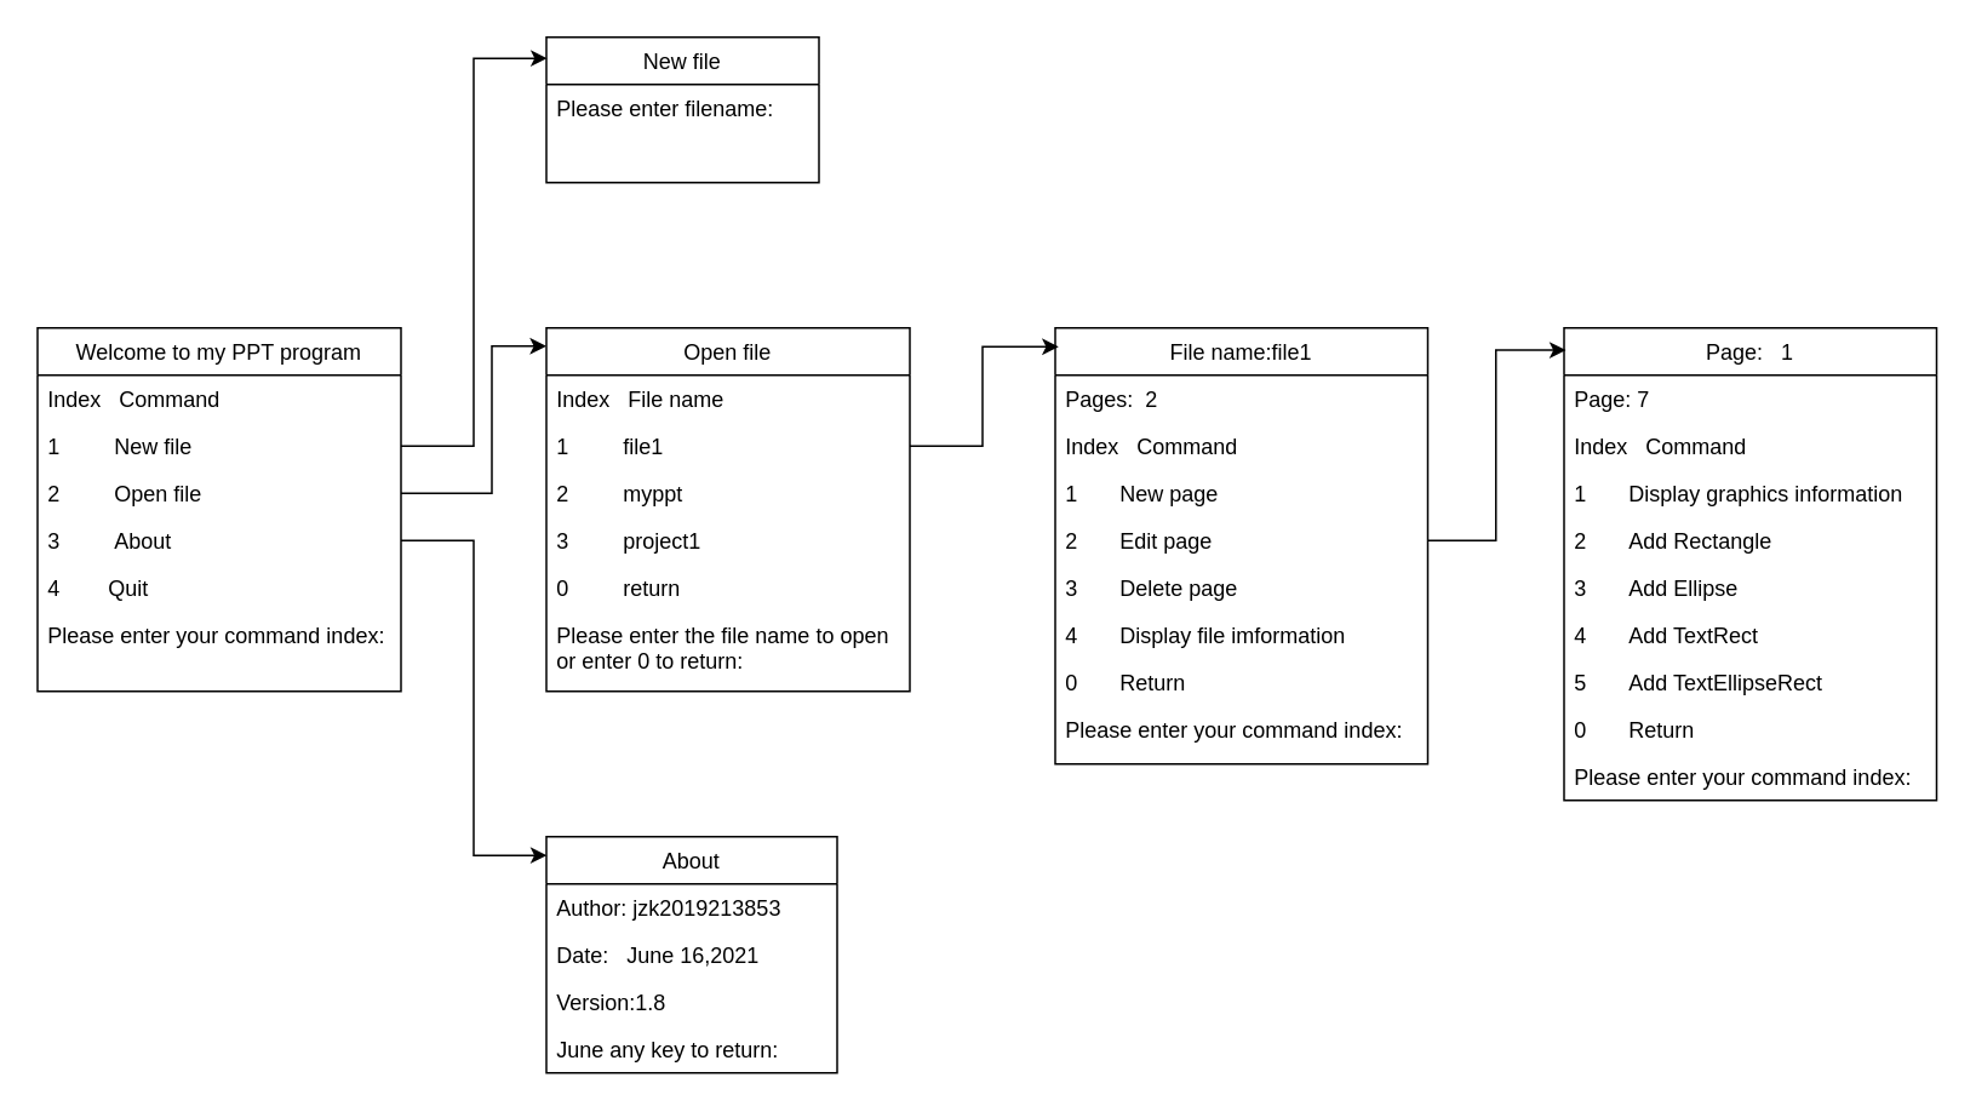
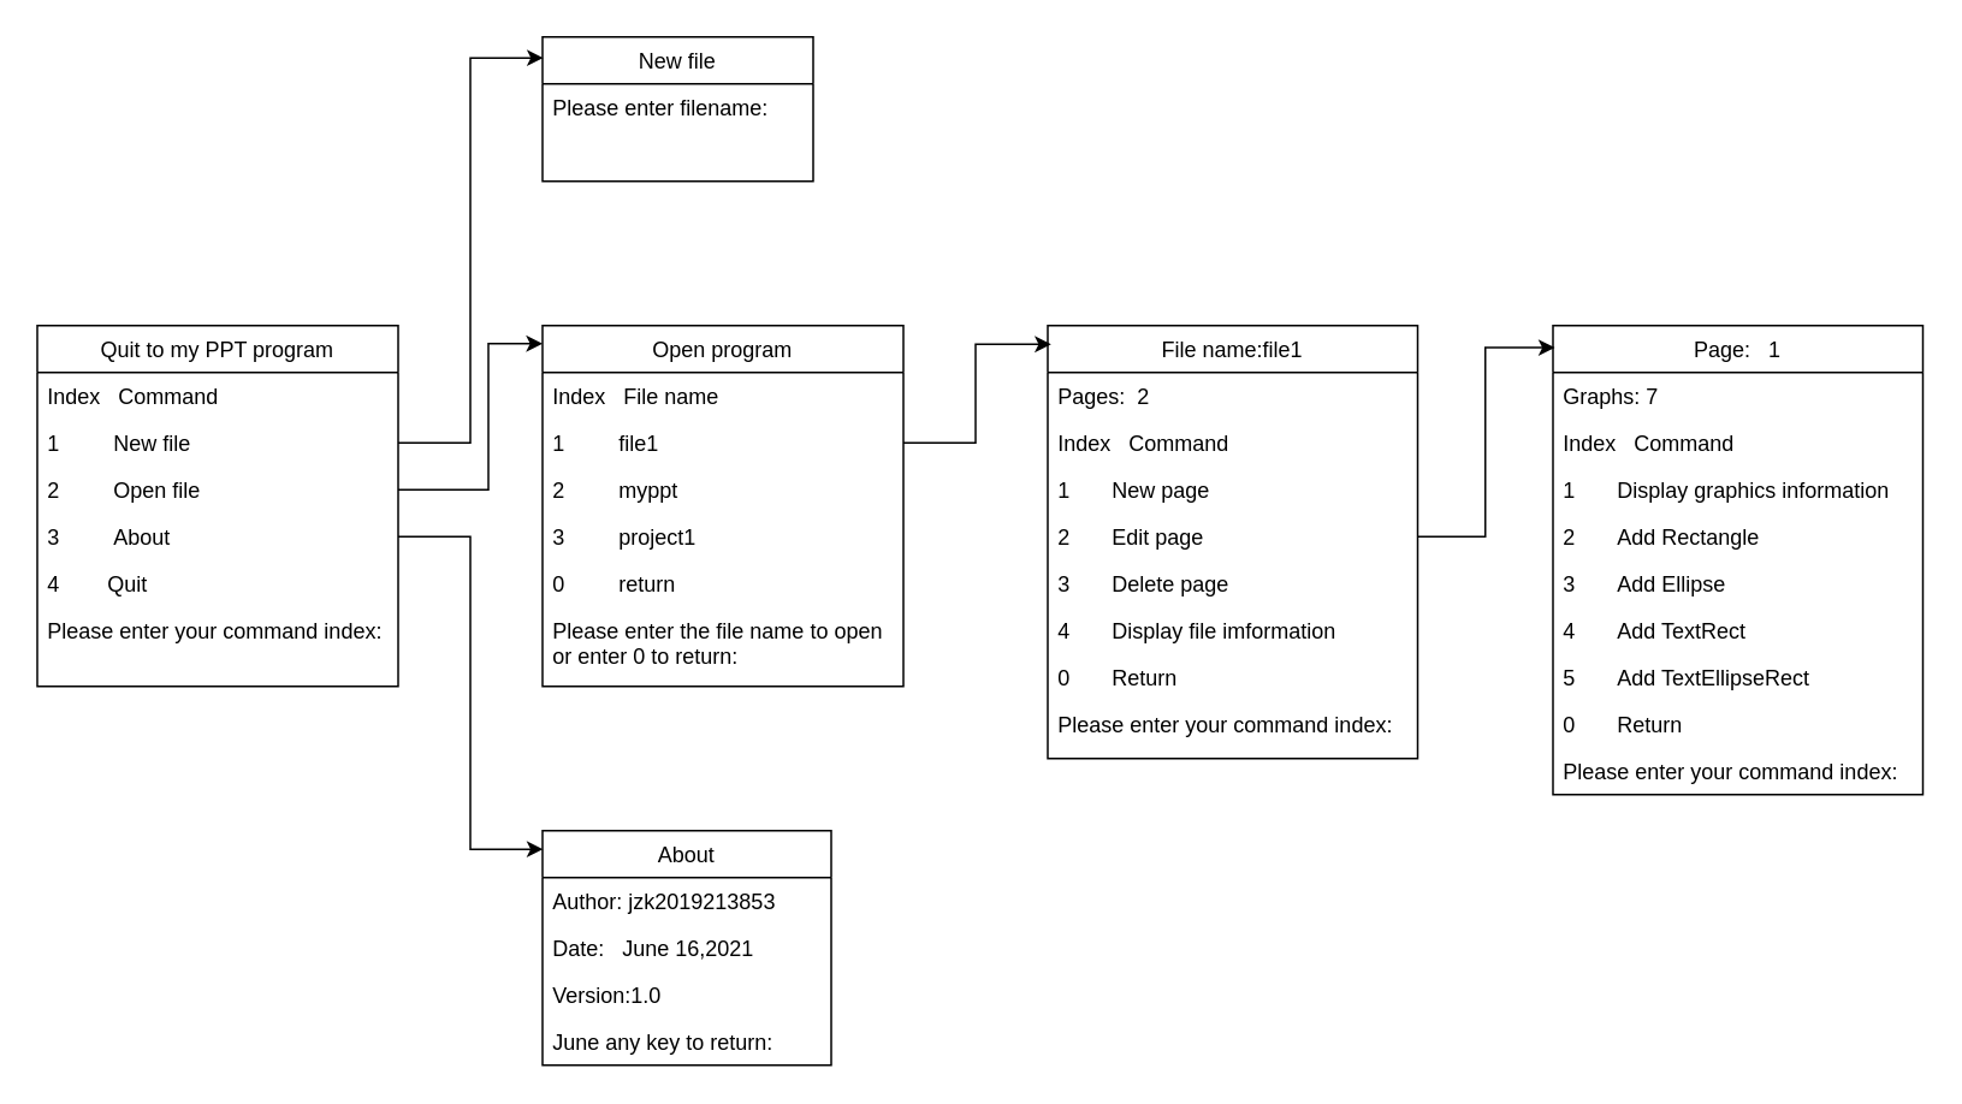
- <mxCell id="2" value="Welcome to my PPT program" style="swimlane;fontStyle=0;align=center;verticalAlign=top;childLayout=stackLayout;horizontal=1;startSize=26;horizontalStack=0;resizeParent=1;resizeLast=0;collapsible=1;marginBottom=0;rounded=0;shadow=0;strokeWidth=1;" parent="1" vertex="1"><mxGeometry x="20" y="180" width="200" height="200" as="geometry"><mxRectangle x="200" y="240" width="170" height="26" as="alternateBounds" /></mxGeometry></mxCell>
+ <mxCell id="2" value="Quit to my PPT program" style="swimlane;fontStyle=0;align=center;verticalAlign=top;childLayout=stackLayout;horizontal=1;startSize=26;horizontalStack=0;resizeParent=1;resizeLast=0;collapsible=1;marginBottom=0;rounded=0;shadow=0;strokeWidth=1;" parent="1" vertex="1"><mxGeometry x="20" y="180" width="200" height="200" as="geometry"><mxRectangle x="200" y="240" width="170" height="26" as="alternateBounds" /></mxGeometry></mxCell>
- <mxCell id="9" value="Open file" style="swimlane;fontStyle=0;align=center;verticalAlign=top;childLayout=stackLayout;horizontal=1;startSize=26;horizontalStack=0;resizeParent=1;resizeLast=0;collapsible=1;marginBottom=0;rounded=0;shadow=0;strokeWidth=1;" parent="1" vertex="1"><mxGeometry x="300" y="180" width="200" height="200" as="geometry"><mxRectangle x="600" y="110" width="170" height="26" as="alternateBounds" /></mxGeometry></mxCell>
+ <mxCell id="9" value="Open program" style="swimlane;fontStyle=0;align=center;verticalAlign=top;childLayout=stackLayout;horizontal=1;startSize=26;horizontalStack=0;resizeParent=1;resizeLast=0;collapsible=1;marginBottom=0;rounded=0;shadow=0;strokeWidth=1;" parent="1" vertex="1"><mxGeometry x="300" y="180" width="200" height="200" as="geometry"><mxRectangle x="600" y="110" width="170" height="26" as="alternateBounds" /></mxGeometry></mxCell>
- <mxCell id="26" value="Page: 7" style="text;align=left;verticalAlign=top;spacingLeft=4;spacingRight=4;overflow=hidden;rotatable=0;points=[[0,0.5],[1,0.5]];portConstraint=eastwest;" vertex="1" parent="25"><mxGeometry y="26" width="205" height="26" as="geometry" /></mxCell>
+ <mxCell id="26" value="Graphs: 7" style="text;align=left;verticalAlign=top;spacingLeft=4;spacingRight=4;overflow=hidden;rotatable=0;points=[[0,0.5],[1,0.5]];portConstraint=eastwest;" vertex="1" parent="25"><mxGeometry y="26" width="205" height="26" as="geometry" /></mxCell>
- <mxCell id="40" value="Version:1.8" style="text;align=left;verticalAlign=top;spacingLeft=4;spacingRight=4;overflow=hidden;rotatable=0;points=[[0,0.5],[1,0.5]];portConstraint=eastwest;" vertex="1" parent="37"><mxGeometry y="78" width="160" height="26" as="geometry" /></mxCell>
+ <mxCell id="40" value="Version:1.0" style="text;align=left;verticalAlign=top;spacingLeft=4;spacingRight=4;overflow=hidden;rotatable=0;points=[[0,0.5],[1,0.5]];portConstraint=eastwest;" vertex="1" parent="37"><mxGeometry y="78" width="160" height="26" as="geometry" /></mxCell>
